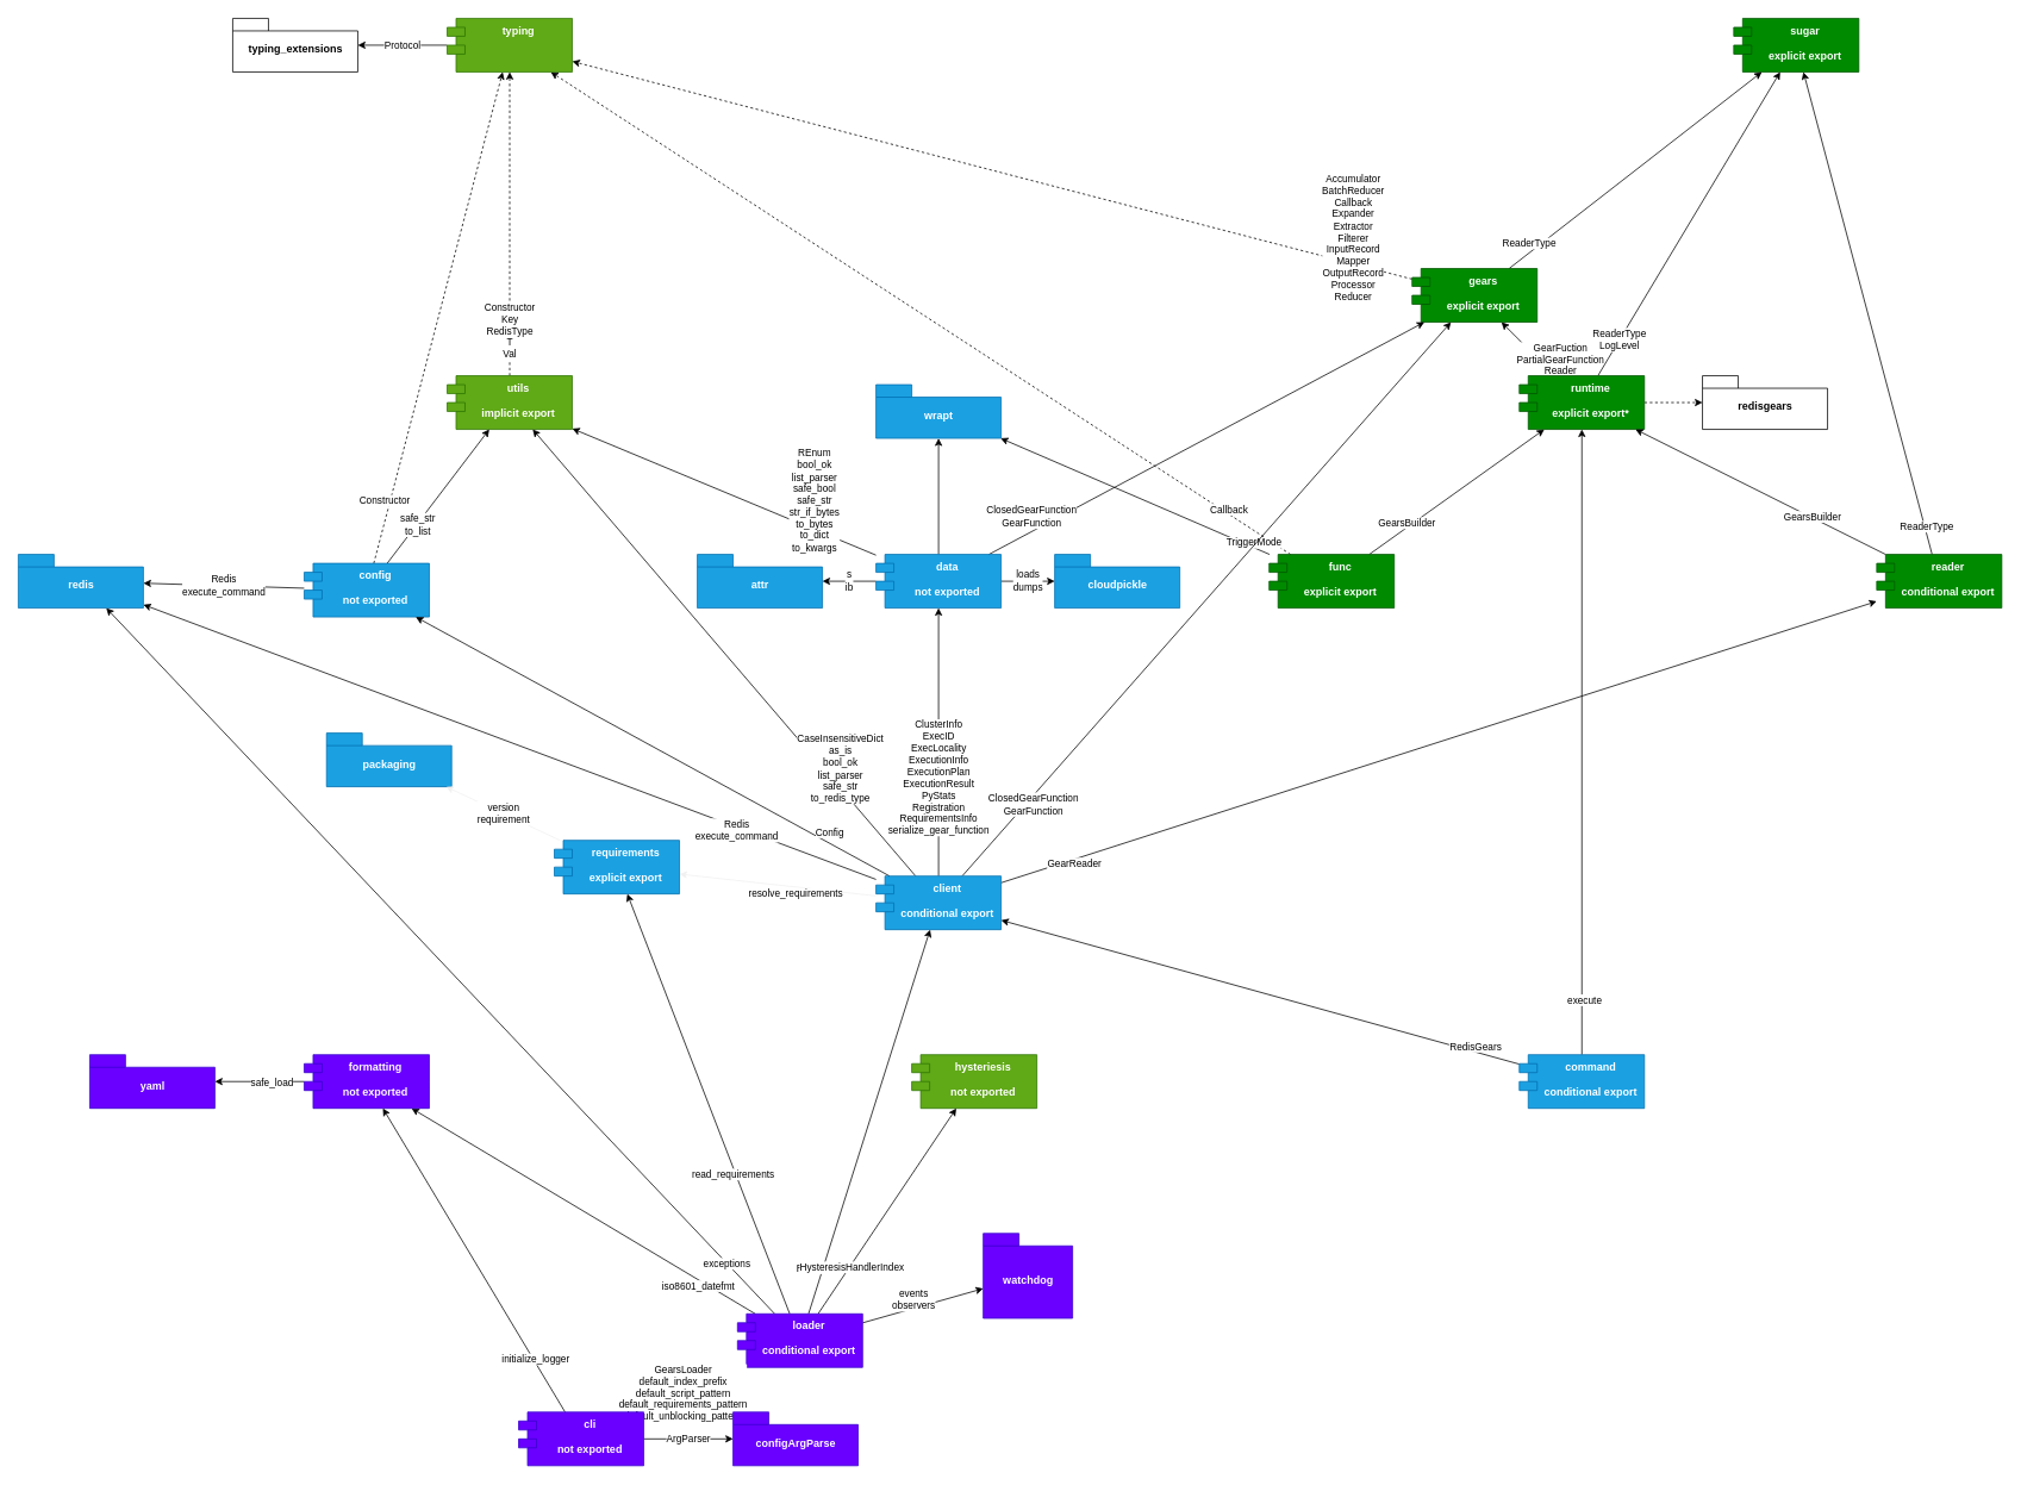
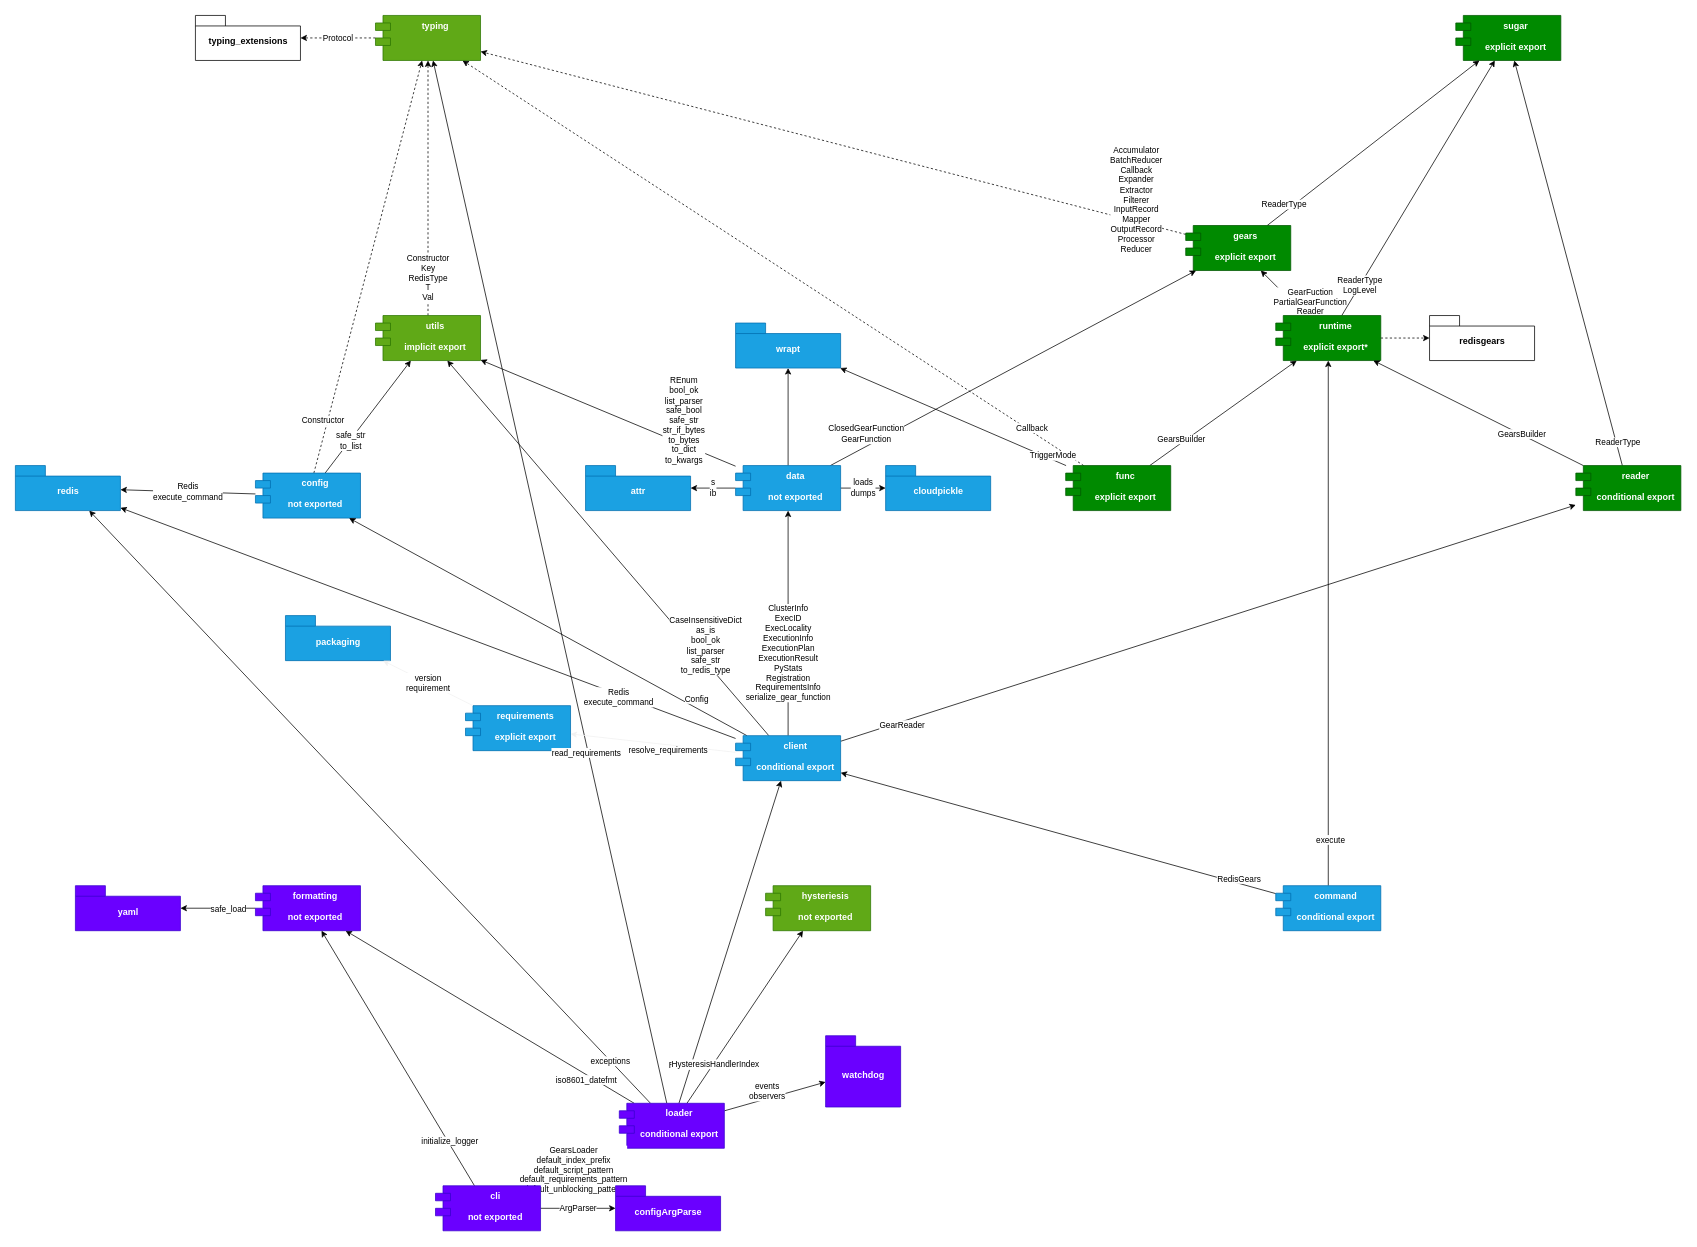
- <mxCell id="9" value="Protocol" style="edgeStyle=none;rounded=0;orthogonalLoop=1;jettySize=auto;html=1;" parent="1" source="10" target="65" edge="1"><mxGeometry relative="1" as="geometry" /></mxCell>
+ <mxCell id="9" value="Protocol" style="edgeStyle=none;rounded=0;orthogonalLoop=1;jettySize=auto;html=1;dashed=1;" parent="1" source="10" target="65" edge="1"><mxGeometry relative="1" as="geometry" /></mxCell>
- <mxCell id="40" value="ClosedGearFunction&lt;br&gt;GearFunction" style="edgeStyle=none;rounded=0;orthogonalLoop=1;jettySize=auto;html=1;" parent="1" source="43" target="26" edge="1"><mxGeometry x="-0.73" y="-7" relative="1" as="geometry"><mxPoint y="-1" as="offset" /></mxGeometry></mxCell>
- <mxCell id="58" value="packaging" style="shape=folder;fontStyle=1;spacingTop=10;tabWidth=40;tabHeight=14;tabPosition=left;html=1;fillColor=#1ba1e2;strokeColor=#006EAF;fontColor=#ffffff;" parent="1" vertex="1"><mxGeometry x="365" y="820" width="140" height="60" as="geometry" /></mxCell>
+ <mxCell id="58" value="packaging" style="shape=folder;fontStyle=1;spacingTop=10;tabWidth=40;tabHeight=14;tabPosition=left;html=1;fillColor=#1ba1e2;strokeColor=#006EAF;fontColor=#ffffff;" parent="1" vertex="1"><mxGeometry x="380" y="820" width="140" height="60" as="geometry" /></mxCell>
- <mxCell id="49" value="read_requirements" style="edgeStyle=none;rounded=0;orthogonalLoop=1;jettySize=auto;html=1;" parent="1" source="50" target="2" edge="1"><mxGeometry x="-0.328" y="4" relative="1" as="geometry"><mxPoint x="1" as="offset" /></mxGeometry></mxCell>
+ <mxCell id="49" value="read_requirements" style="edgeStyle=none;rounded=0;orthogonalLoop=1;jettySize=auto;html=1;" parent="1" source="50" target="10" edge="1"><mxGeometry x="-0.328" y="4" relative="1" as="geometry"><mxPoint x="1" as="offset" /></mxGeometry></mxCell>
